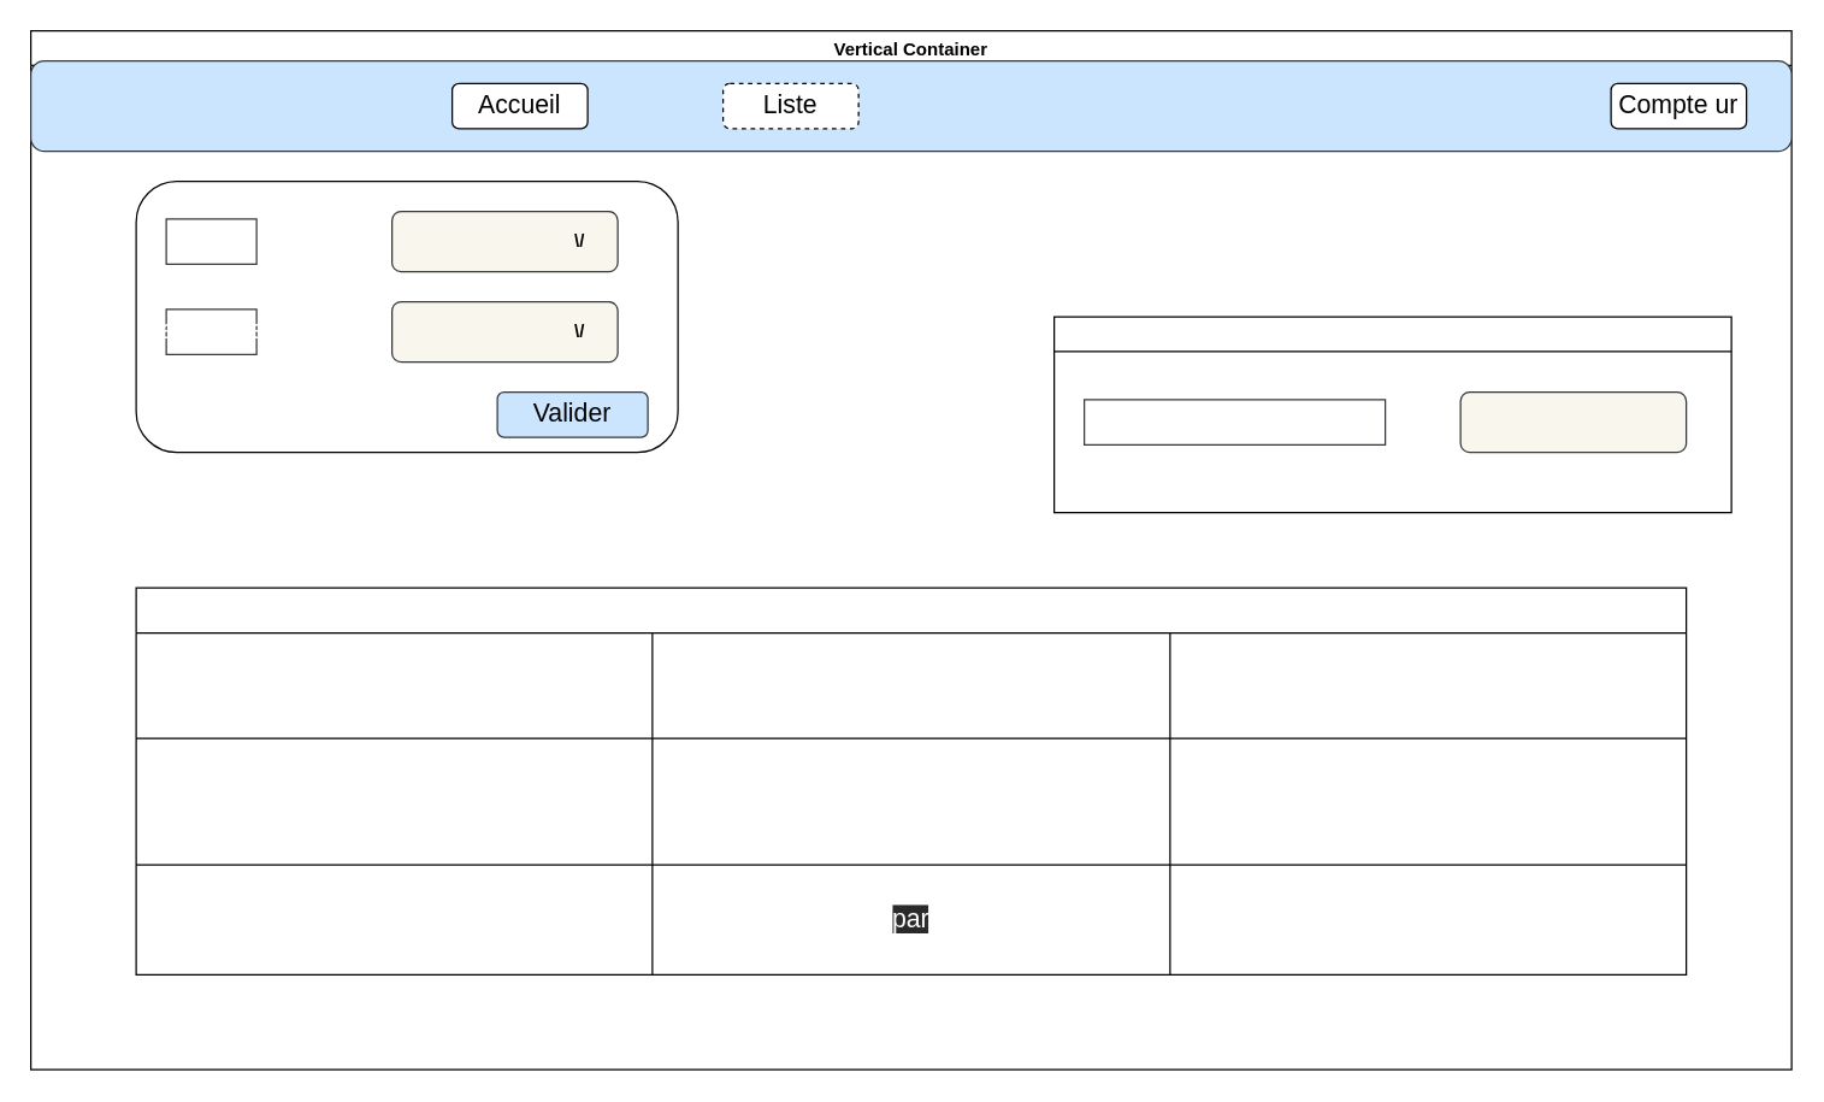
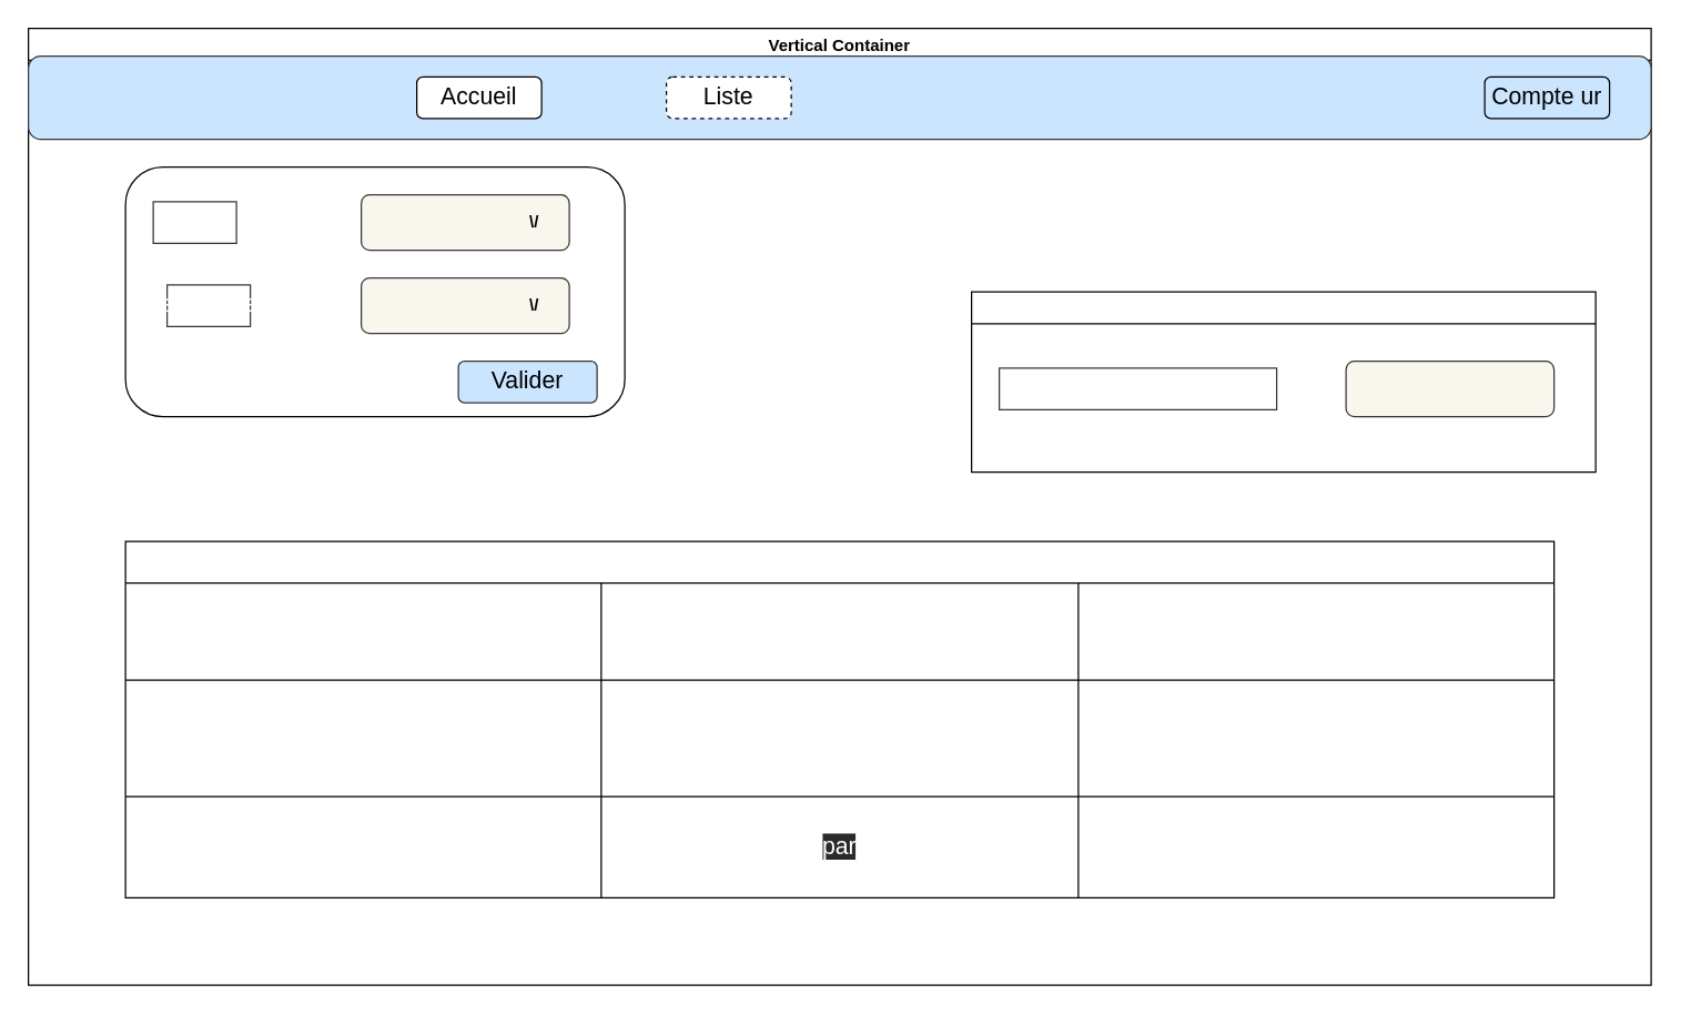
- <mxCell id="16" value="Compte ur" style="rounded=1;whiteSpace=wrap;html=1;fontSize=17;" vertex="1" parent="2"><mxGeometry x="1050" y="35" width="90" height="30" as="geometry" /></mxCell>
+ <mxCell id="16" value="Compte ur" style="rounded=1;whiteSpace=wrap;html=1;fontSize=17;fillColor=#cce5ff;" vertex="1" parent="2"><mxGeometry x="1050" y="35" width="90" height="30" as="geometry" /></mxCell>
- <mxCell id="9" value="&lt;font style=&quot;font-size: 17px&quot;&gt;Pathologies&lt;/font&gt;" style="text;html=1;strokeColor=#36393d;fillColor=none;align=center;verticalAlign=middle;whiteSpace=wrap;rounded=0;fontColor=#FFFFFF;" vertex="1" parent="2"><mxGeometry x="90" y="185" width="60" height="30" as="geometry" /></mxCell>
+ <mxCell id="9" value="&lt;font style=&quot;font-size: 17px&quot;&gt;Pathologies&lt;/font&gt;" style="text;html=1;strokeColor=#36393d;fillColor=none;align=center;verticalAlign=middle;whiteSpace=wrap;rounded=0;fontColor=#FFFFFF;" vertex="1" parent="2"><mxGeometry x="100" y="185" width="60" height="30" as="geometry" /></mxCell>
